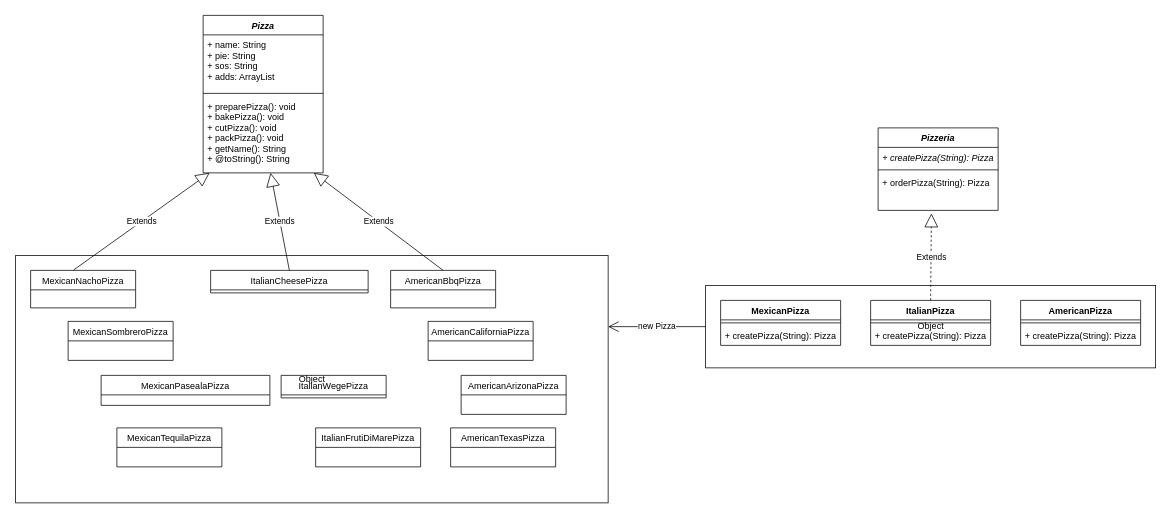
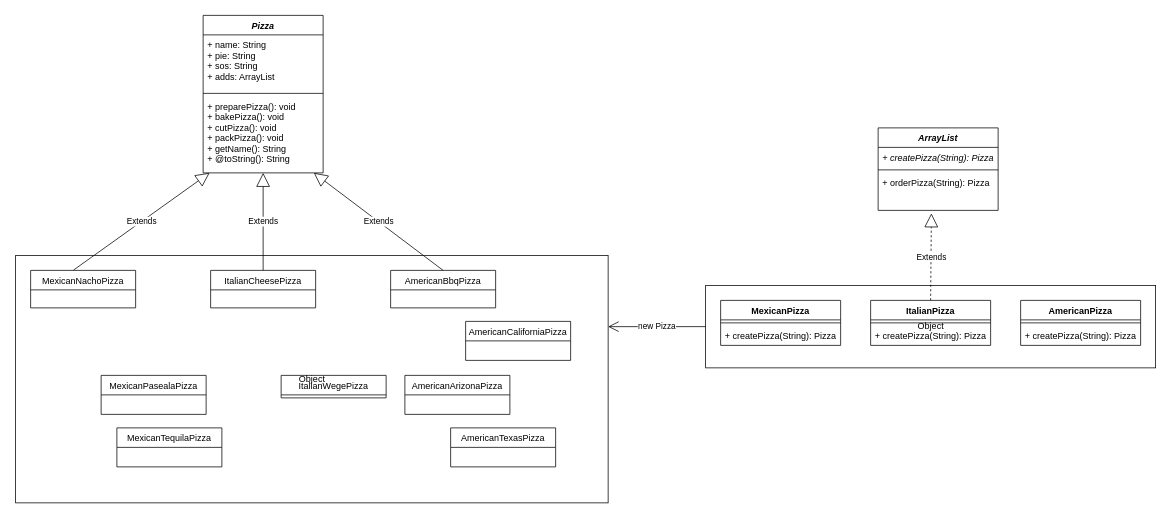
- <mxCell id="6" value="Pizzeria" style="swimlane;fontStyle=3;align=center;verticalAlign=top;childLayout=stackLayout;horizontal=1;startSize=26;horizontalStack=0;resizeParent=1;resizeParentMax=0;resizeLast=0;collapsible=1;marginBottom=0;" vertex="1" parent="1"><mxGeometry x="1170" y="170" width="160" height="110" as="geometry" /></mxCell>
+ <mxCell id="6" value="ArrayList" style="swimlane;fontStyle=3;align=center;verticalAlign=top;childLayout=stackLayout;horizontal=1;startSize=26;horizontalStack=0;resizeParent=1;resizeParentMax=0;resizeLast=0;collapsible=1;marginBottom=0;" vertex="1" parent="1"><mxGeometry x="1170" y="170" width="160" height="110" as="geometry" /></mxCell>
- <mxCell id="26" value="ItalianCheesePizza" style="swimlane;fontStyle=0;childLayout=stackLayout;horizontal=1;startSize=26;fillColor=none;horizontalStack=0;resizeParent=1;resizeParentMax=0;resizeLast=0;collapsible=1;marginBottom=0;" vertex="1" parent="1"><mxGeometry x="280" y="360" width="210" height="30" as="geometry" /></mxCell>
+ <mxCell id="26" value="ItalianCheesePizza" style="swimlane;fontStyle=0;childLayout=stackLayout;horizontal=1;startSize=26;fillColor=none;horizontalStack=0;resizeParent=1;resizeParentMax=0;resizeLast=0;collapsible=1;marginBottom=0;" vertex="1" parent="1"><mxGeometry x="280" y="360" width="140" height="50" as="geometry" /></mxCell>
- <mxCell id="30" value="MexicanSombreroPizza" style="swimlane;fontStyle=0;childLayout=stackLayout;horizontal=1;startSize=26;fillColor=none;horizontalStack=0;resizeParent=1;resizeParentMax=0;resizeLast=0;collapsible=1;marginBottom=0;" vertex="1" parent="1"><mxGeometry x="90" y="428" width="140" height="52" as="geometry" /></mxCell>
- <mxCell id="23" value="AmericanCaliforniaPizza" style="swimlane;fontStyle=0;childLayout=stackLayout;horizontal=1;startSize=26;fillColor=none;horizontalStack=0;resizeParent=1;resizeParentMax=0;resizeLast=0;collapsible=1;marginBottom=0;" vertex="1" parent="1"><mxGeometry x="570" y="428" width="140" height="52" as="geometry" /></mxCell>
+ <mxCell id="23" value="AmericanCaliforniaPizza" style="swimlane;fontStyle=0;childLayout=stackLayout;horizontal=1;startSize=26;fillColor=none;horizontalStack=0;resizeParent=1;resizeParentMax=0;resizeLast=0;collapsible=1;marginBottom=0;" vertex="1" parent="1"><mxGeometry x="620" y="428" width="140" height="52" as="geometry" /></mxCell>
- <mxCell id="27" value="MexicanPasealaPizza" style="swimlane;fontStyle=0;childLayout=stackLayout;horizontal=1;startSize=26;fillColor=none;horizontalStack=0;resizeParent=1;resizeParentMax=0;resizeLast=0;collapsible=1;marginBottom=0;" vertex="1" parent="1"><mxGeometry x="134" y="500" width="225" height="40" as="geometry" /></mxCell>
+ <mxCell id="27" value="MexicanPasealaPizza" style="swimlane;fontStyle=0;childLayout=stackLayout;horizontal=1;startSize=26;fillColor=none;horizontalStack=0;resizeParent=1;resizeParentMax=0;resizeLast=0;collapsible=1;marginBottom=0;" vertex="1" parent="1"><mxGeometry x="134" y="500" width="140" height="52" as="geometry" /></mxCell>
- <mxCell id="20" value="AmericanArizonaPizza" style="swimlane;fontStyle=0;childLayout=stackLayout;horizontal=1;startSize=26;fillColor=none;horizontalStack=0;resizeParent=1;resizeParentMax=0;resizeLast=0;collapsible=1;marginBottom=0;" vertex="1" parent="1"><mxGeometry x="614" y="500" width="140" height="52" as="geometry" /></mxCell>
+ <mxCell id="20" value="AmericanArizonaPizza" style="swimlane;fontStyle=0;childLayout=stackLayout;horizontal=1;startSize=26;fillColor=none;horizontalStack=0;resizeParent=1;resizeParentMax=0;resizeLast=0;collapsible=1;marginBottom=0;" vertex="1" parent="1"><mxGeometry x="539" y="500" width="140" height="52" as="geometry" /></mxCell>
- <mxCell id="25" value="ItalianFrutiDiMarePizza" style="swimlane;fontStyle=0;childLayout=stackLayout;horizontal=1;startSize=26;fillColor=none;horizontalStack=0;resizeParent=1;resizeParentMax=0;resizeLast=0;collapsible=1;marginBottom=0;" vertex="1" parent="1"><mxGeometry x="420" y="570" width="140" height="52" as="geometry" /></mxCell>
